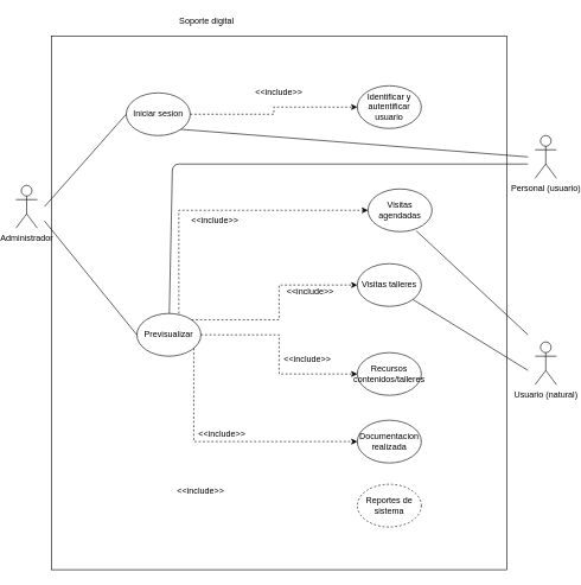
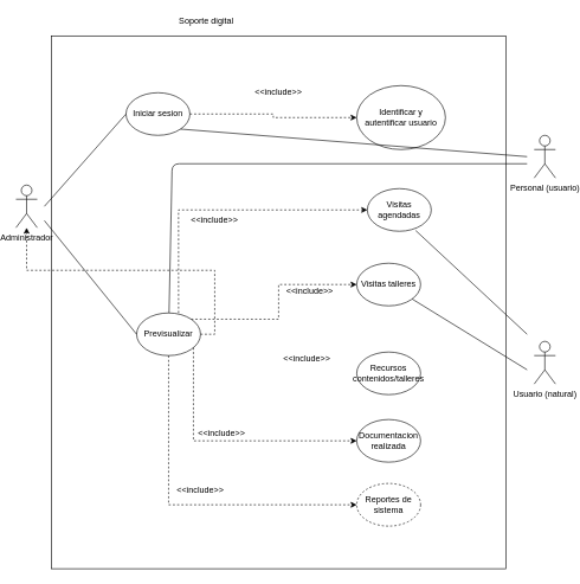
- <mxCell id="7" value="Identificar y autentificar usuario" style="ellipse;whiteSpace=wrap;html=1;" vertex="1" parent="1"><mxGeometry x="500" y="120" width="90" height="60" as="geometry" /></mxCell>
+ <mxCell id="7" value="Identificar y autentificar usuario" style="ellipse;whiteSpace=wrap;html=1;" vertex="1" parent="1"><mxGeometry x="500" y="120" width="125" height="90" as="geometry" /></mxCell>
- <mxCell id="21" style="edgeStyle=orthogonalEdgeStyle;orthogonalLoop=1;jettySize=auto;html=1;horizontal=1;jumpStyle=none;rounded=0;dashed=1;entryX=0;entryY=0.5;entryDx=0;entryDy=0;exitX=1;exitY=0.5;exitDx=0;exitDy=0;" edge="1" parent="1" source="8" target="11"><mxGeometry relative="1" as="geometry"><mxPoint x="310" y="180" as="sourcePoint" /><mxPoint x="530" y="180" as="targetPoint" /></mxGeometry></mxCell>
+ <mxCell id="21" style="edgeStyle=orthogonalEdgeStyle;orthogonalLoop=1;jettySize=auto;html=1;horizontal=1;jumpStyle=none;rounded=0;dashed=1;exitX=1;exitY=0.5;exitDx=0;exitDy=0;" edge="1" parent="1" source="8" target="3"><mxGeometry relative="1" as="geometry"><mxPoint x="310" y="180" as="sourcePoint" /><mxPoint x="530" y="180" as="targetPoint" /></mxGeometry></mxCell>
+ <mxCell id="22" style="edgeStyle=orthogonalEdgeStyle;orthogonalLoop=1;jettySize=auto;html=1;horizontal=1;jumpStyle=none;rounded=0;dashed=1;entryX=0;entryY=0.5;entryDx=0;entryDy=0;exitX=0.5;exitY=1;exitDx=0;exitDy=0;" edge="1" parent="1" source="8" target="12"><mxGeometry relative="1" as="geometry"><mxPoint x="320" y="190" as="sourcePoint" /><mxPoint x="540" y="190" as="targetPoint" /></mxGeometry></mxCell>
